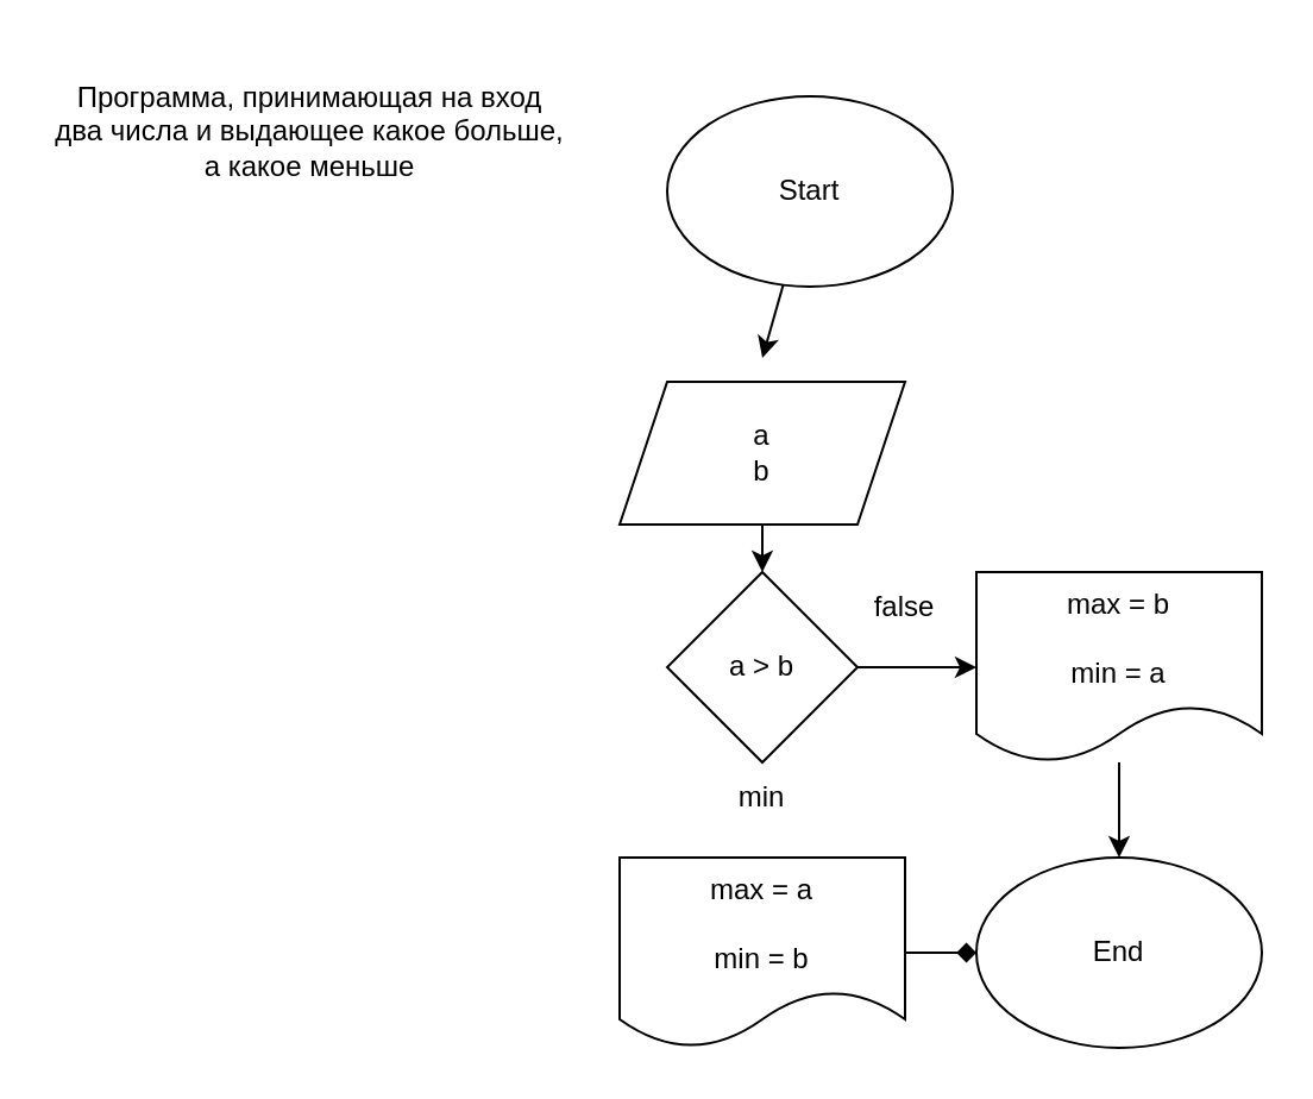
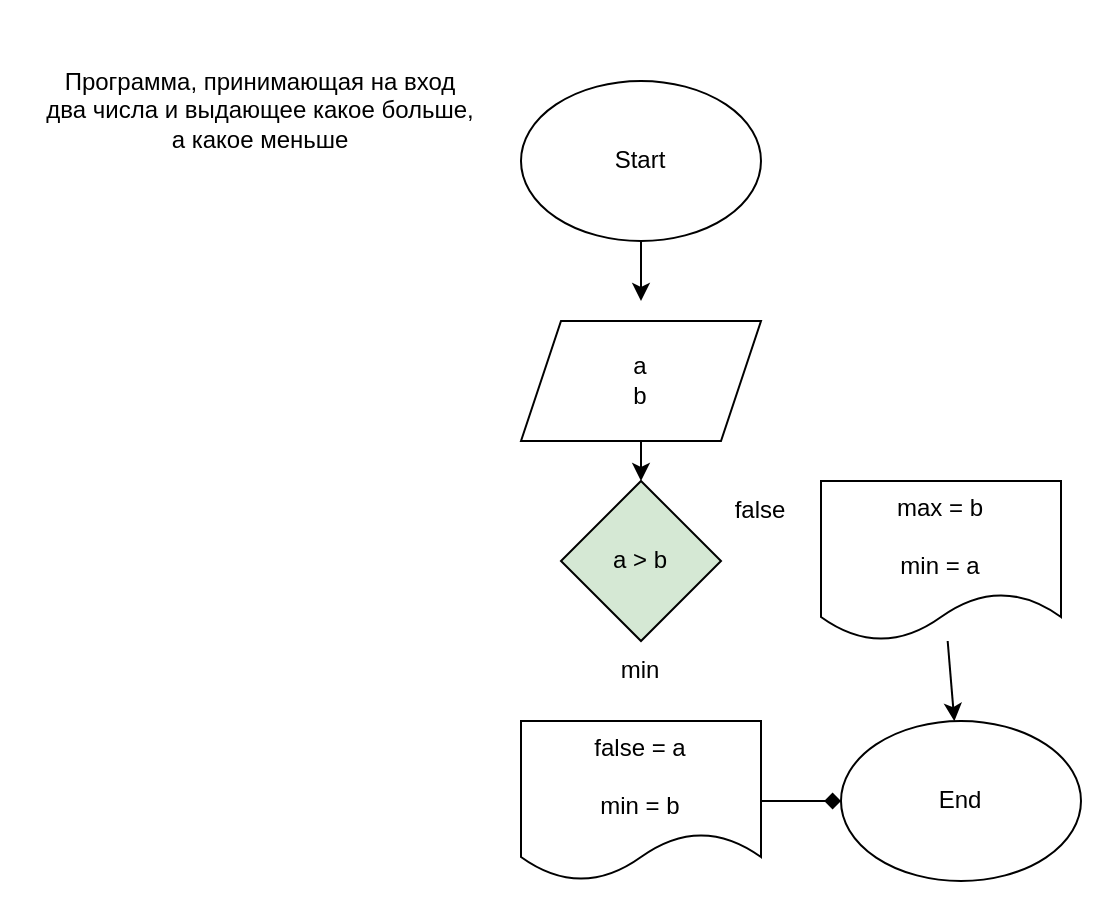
- <mxCell id="3" value="Start" style="ellipse;whiteSpace=wrap;html=1;" vertex="1" parent="1"><mxGeometry x="280" y="40" width="120" height="80" as="geometry" /></mxCell>
+ <mxCell id="3" value="Start" style="ellipse;whiteSpace=wrap;html=1;" vertex="1" parent="1"><mxGeometry x="260" y="40" width="120" height="80" as="geometry" /></mxCell>
- <mxCell id="7" value="a &amp;gt; b" style="rhombus;whiteSpace=wrap;html=1;" vertex="1" parent="1"><mxGeometry x="280" y="240" width="80" height="80" as="geometry" /></mxCell>
+ <mxCell id="7" value="a &amp;gt; b" style="rhombus;whiteSpace=wrap;html=1;fillColor=#d5e8d4;" vertex="1" parent="1"><mxGeometry x="280" y="240" width="80" height="80" as="geometry" /></mxCell>
- <mxCell id="6" value="" style="edgeStyle=none;html=1;" edge="1" parent="1" source="7" target="12"><mxGeometry relative="1" as="geometry" /></mxCell>
- <mxCell id="9" value="max = a&lt;br&gt;&lt;br&gt;min = b" style="shape=document;whiteSpace=wrap;html=1;boundedLbl=1;" vertex="1" parent="1"><mxGeometry x="260" y="360" width="120" height="80" as="geometry" /></mxCell>
+ <mxCell id="9" value="false = a&lt;br&gt;&lt;br&gt;min = b" style="shape=document;whiteSpace=wrap;html=1;boundedLbl=1;" vertex="1" parent="1"><mxGeometry x="260" y="360" width="120" height="80" as="geometry" /></mxCell>
- <mxCell id="13" value="End" style="ellipse;whiteSpace=wrap;html=1;" vertex="1" parent="1"><mxGeometry x="410" y="360" width="120" height="80" as="geometry" /></mxCell>
+ <mxCell id="13" value="End" style="ellipse;whiteSpace=wrap;html=1;" vertex="1" parent="1"><mxGeometry x="420" y="360" width="120" height="80" as="geometry" /></mxCell>
